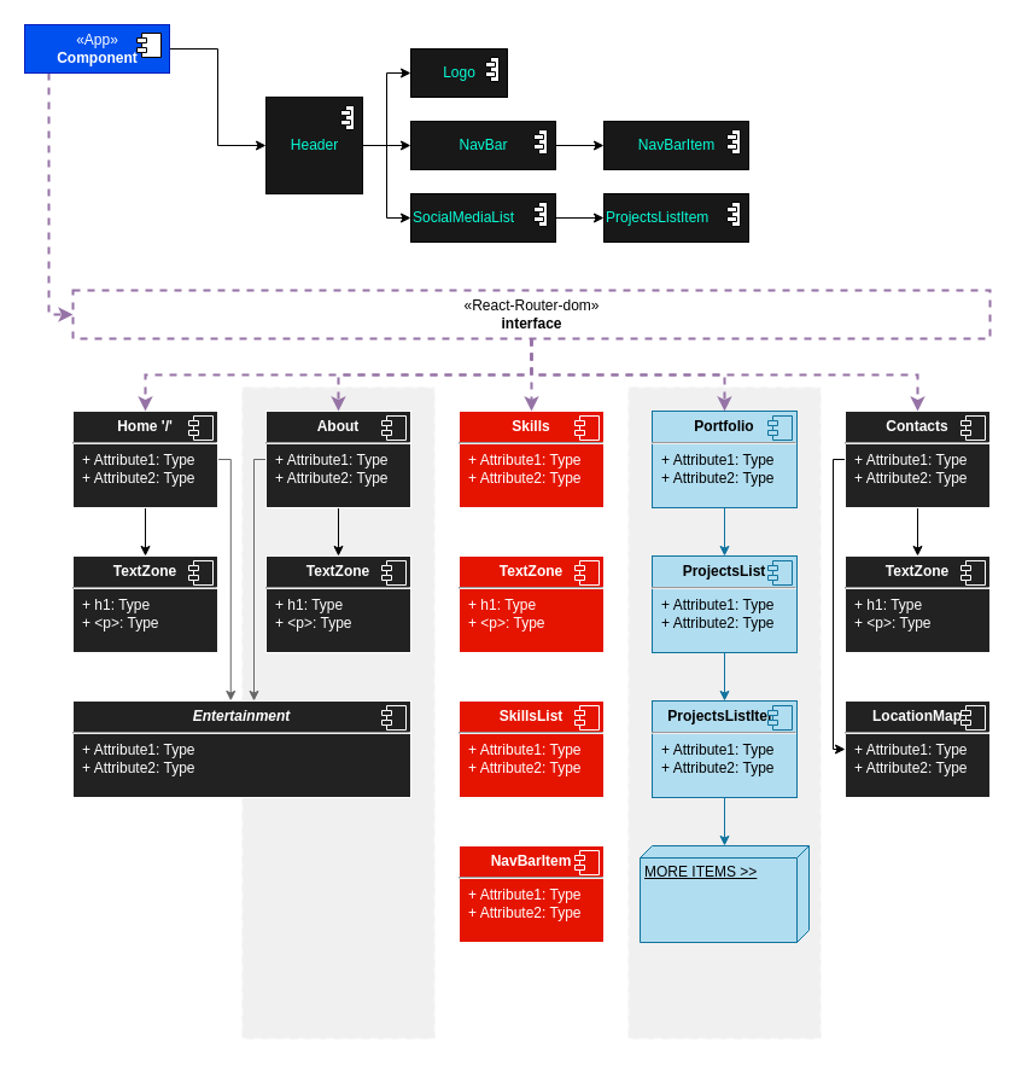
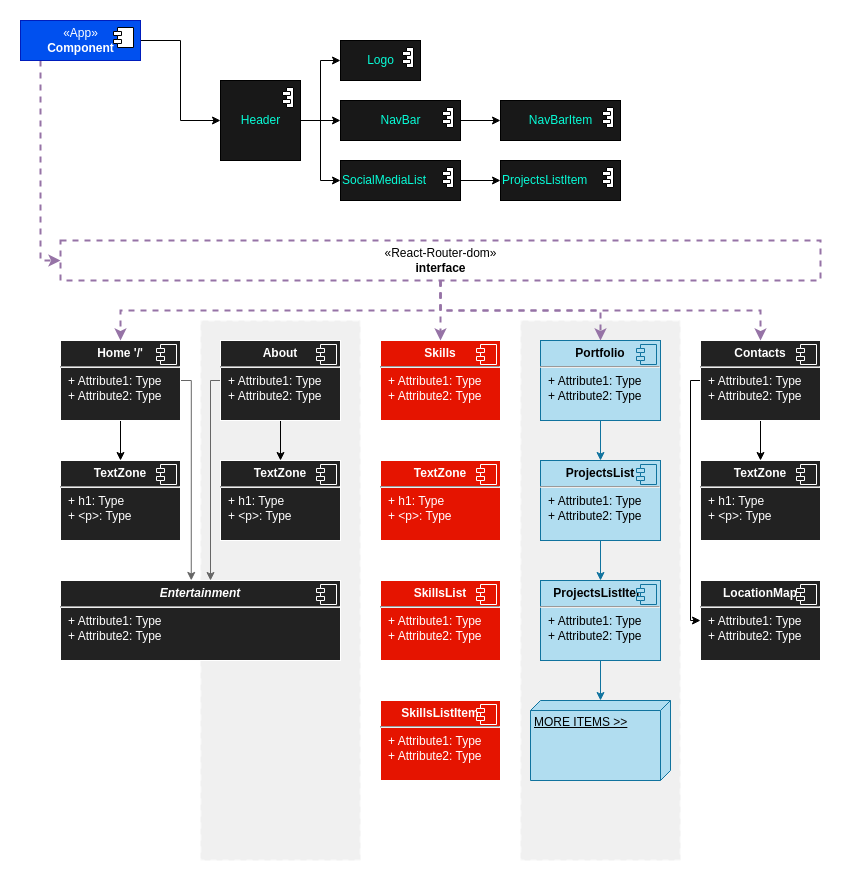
- <mxCell id="49" style="edgeStyle=orthogonalEdgeStyle;rounded=0;orthogonalLoop=1;jettySize=auto;html=1;strokeColor=#9673a6;dashed=1;strokeWidth=2;fillColor=#e1d5e7;" edge="1" parent="1" source="52" target="9"><mxGeometry relative="1" as="geometry" /></mxCell>
- <mxCell id="45" value="&lt;p style=&quot;margin: 0px ; margin-top: 6px ; text-align: center&quot;&gt;&lt;b&gt;NavBarItem&lt;/b&gt;&lt;/p&gt;&lt;hr&gt;&lt;p style=&quot;margin: 0px ; margin-left: 8px&quot;&gt;+ Attribute1: Type&lt;br&gt;+ Attribute2: Type&lt;/p&gt;" style="align=left;overflow=fill;html=1;dropTarget=0;fillColor=#e51400;fontColor=#ffffff;strokeColor=#FFFFFF;" vertex="1" parent="1"><mxGeometry x="380" y="700" width="120" height="80" as="geometry" /></mxCell>
+ <mxCell id="45" value="&lt;p style=&quot;margin: 0px ; margin-top: 6px ; text-align: center&quot;&gt;&lt;b&gt;SkillsListItem&lt;/b&gt;&lt;/p&gt;&lt;hr&gt;&lt;p style=&quot;margin: 0px ; margin-left: 8px&quot;&gt;+ Attribute1: Type&lt;br&gt;+ Attribute2: Type&lt;/p&gt;" style="align=left;overflow=fill;html=1;dropTarget=0;fillColor=#e51400;fontColor=#ffffff;strokeColor=#FFFFFF;" vertex="1" parent="1"><mxGeometry x="380" y="700" width="120" height="80" as="geometry" /></mxCell>
